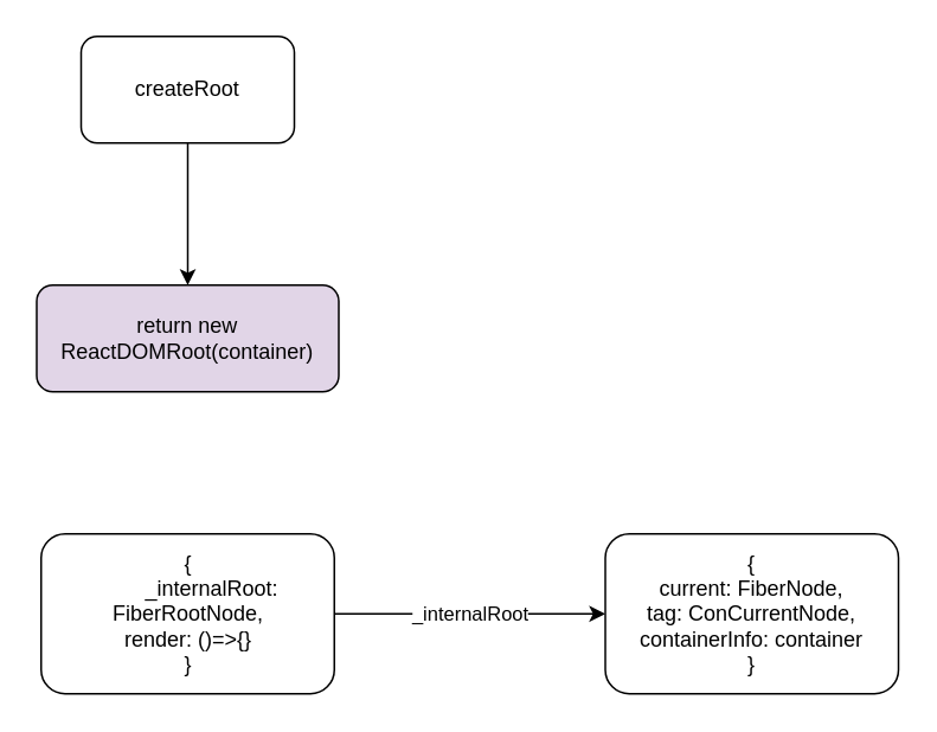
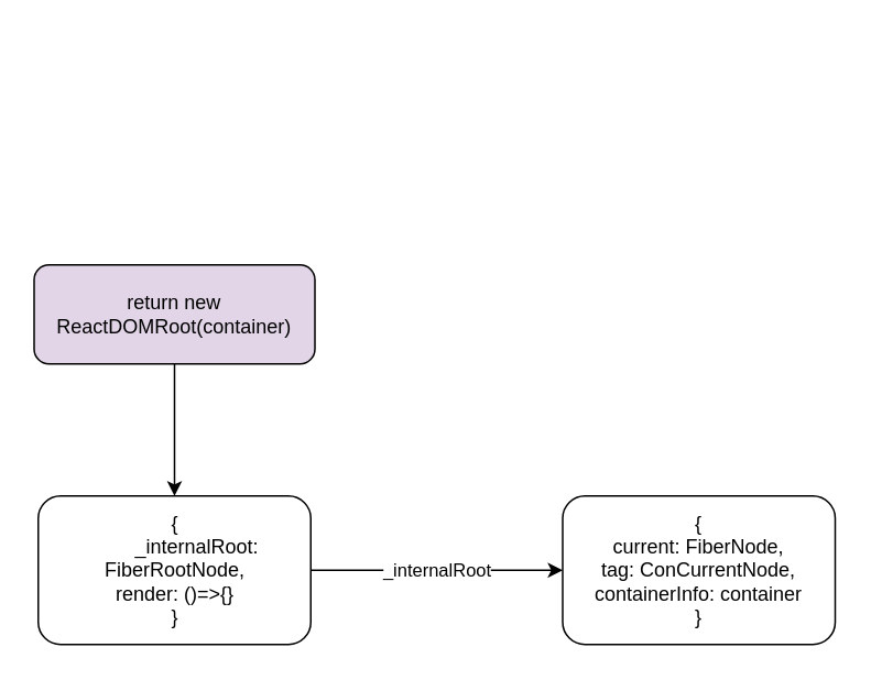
- <mxCell id="3" value="createRoot" style="rounded=1;whiteSpace=wrap;html=1;" parent="1" vertex="1"><mxGeometry x="45" y="20" width="120" height="60" as="geometry" /></mxCell>
- <mxCell id="2" value="" style="edgeStyle=none;html=1;" parent="1" source="3" target="5" edge="1"><mxGeometry relative="1" as="geometry" /></mxCell>
+ <mxCell id="4" value="" style="edgeStyle=none;html=1;" parent="1" source="5" target="7" edge="1"><mxGeometry relative="1" as="geometry" /></mxCell>
